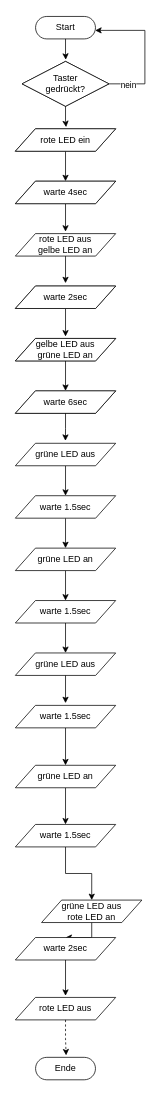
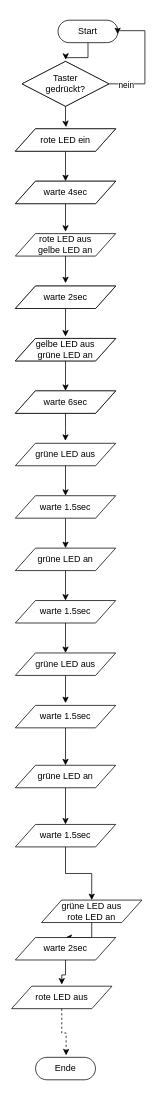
- <mxCell id="2" value="Start" style="html=1;dashed=0;whiteSpace=wrap;shape=mxgraph.dfd.start" vertex="1" parent="1"><mxGeometry x="47" y="20" width="80" height="30" as="geometry" /></mxCell>
+ <mxCell id="2" value="Start" style="html=1;dashed=0;whiteSpace=wrap;shape=mxgraph.dfd.start" vertex="1" parent="1"><mxGeometry x="77" y="25" width="80" height="30" as="geometry" /></mxCell>
- <mxCell id="44" value="rote LED aus" style="shape=parallelogram;perimeter=parallelogramPerimeter;whiteSpace=wrap;html=1;dashed=0;" vertex="1" parent="1"><mxGeometry x="20" y="1330" width="134" height="30" as="geometry" /></mxCell>
+ <mxCell id="44" value="rote LED aus" style="shape=parallelogram;perimeter=parallelogramPerimeter;whiteSpace=wrap;html=1;dashed=0;" vertex="1" parent="1"><mxGeometry x="15" y="1315" width="134" height="30" as="geometry" /></mxCell>
